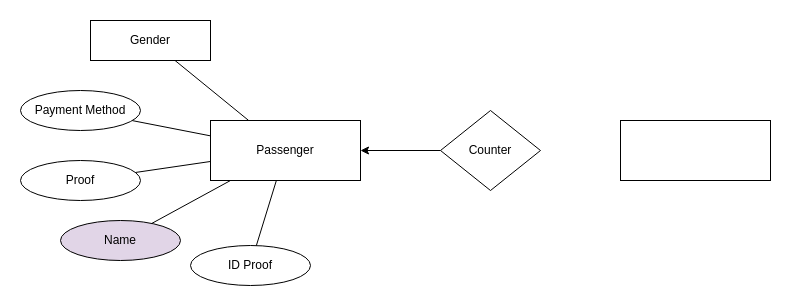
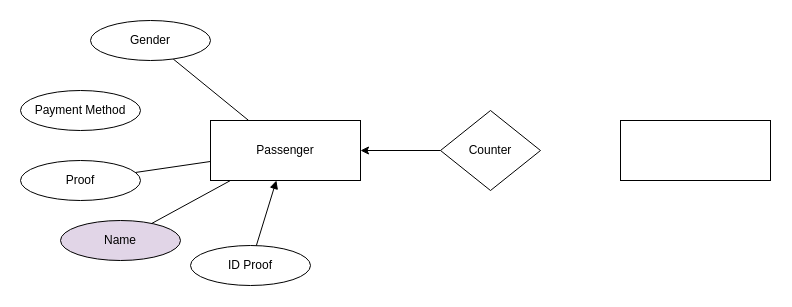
- <mxCell id="6" value="Gender" style="whiteSpace=wrap;html=1;rounded=0;" vertex="1" parent="1"><mxGeometry x="90" y="20" width="120" height="40" as="geometry" /></mxCell>
+ <mxCell id="6" value="Gender" style="ellipse;whiteSpace=wrap;html=1;" vertex="1" parent="1"><mxGeometry x="90" y="20" width="120" height="40" as="geometry" /></mxCell>
- <mxCell id="12" value="" style="endArrow=none;html=1;rounded=0;" edge="1" parent="1" source="5" target="7"><mxGeometry width="50" height="50" relative="1" as="geometry"><mxPoint x="196" y="126" as="sourcePoint" /><mxPoint x="180" y="60" as="targetPoint" /></mxGeometry></mxCell>
- <mxCell id="14" value="" style="endArrow=none;html=1;rounded=0;" edge="1" parent="1" source="10" target="5"><mxGeometry width="50" height="50" relative="1" as="geometry"><mxPoint x="170" y="230" as="sourcePoint" /><mxPoint x="244" y="190" as="targetPoint" /></mxGeometry></mxCell>
+ <mxCell id="14" value="" style="endArrow=block;html=1;rounded=0;" edge="1" parent="1" source="10" target="5"><mxGeometry width="50" height="50" relative="1" as="geometry"><mxPoint x="170" y="230" as="sourcePoint" /><mxPoint x="244" y="190" as="targetPoint" /></mxGeometry></mxCell>
